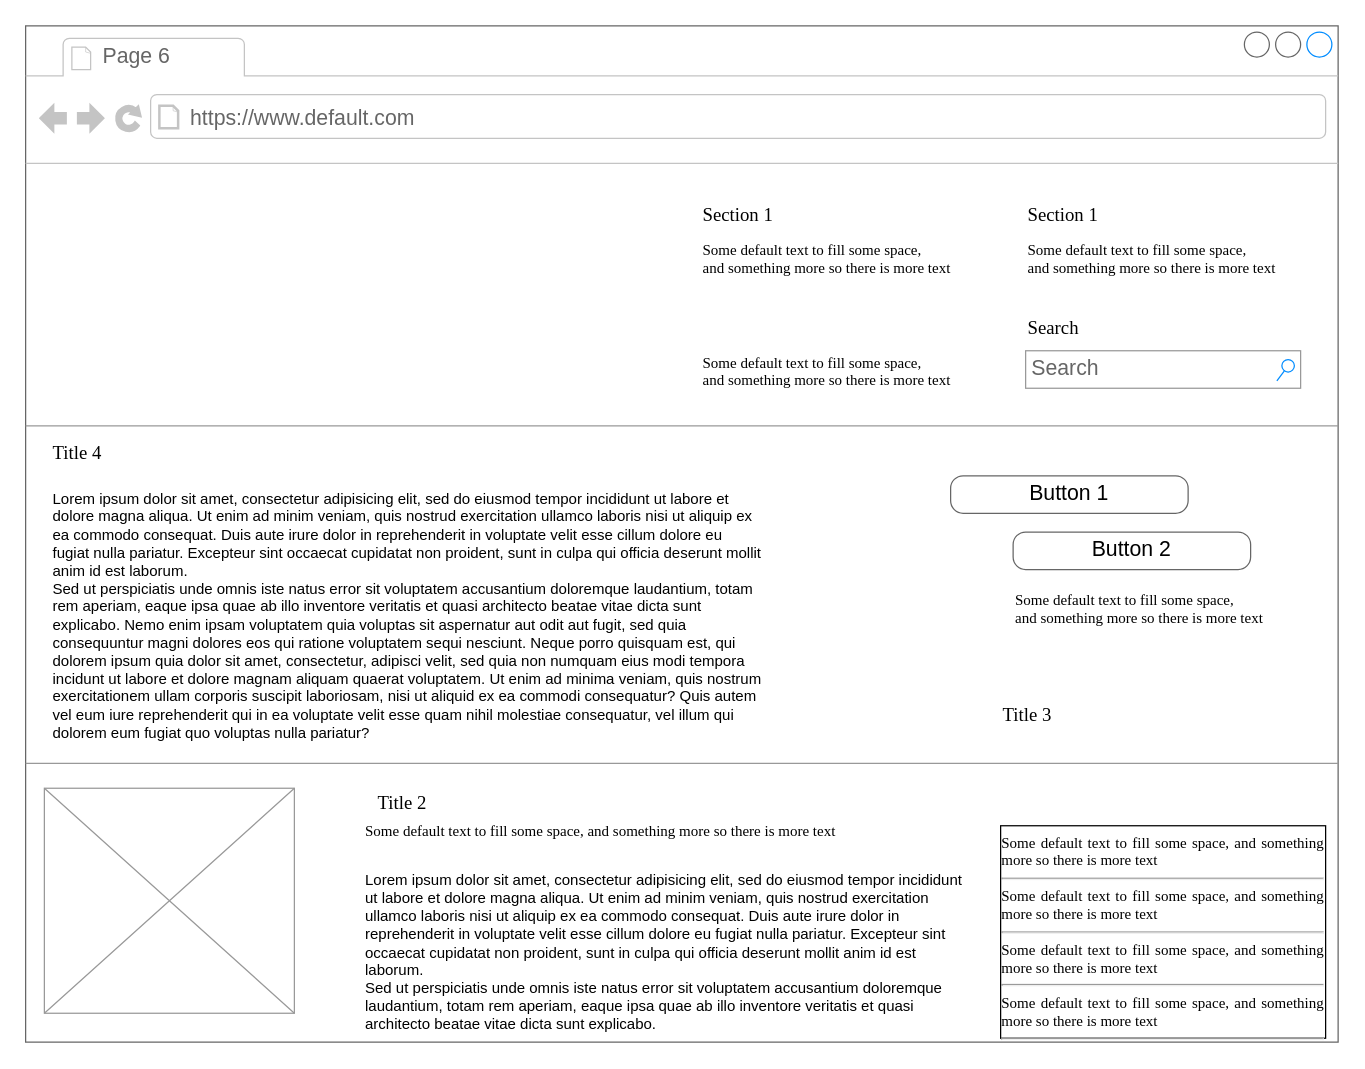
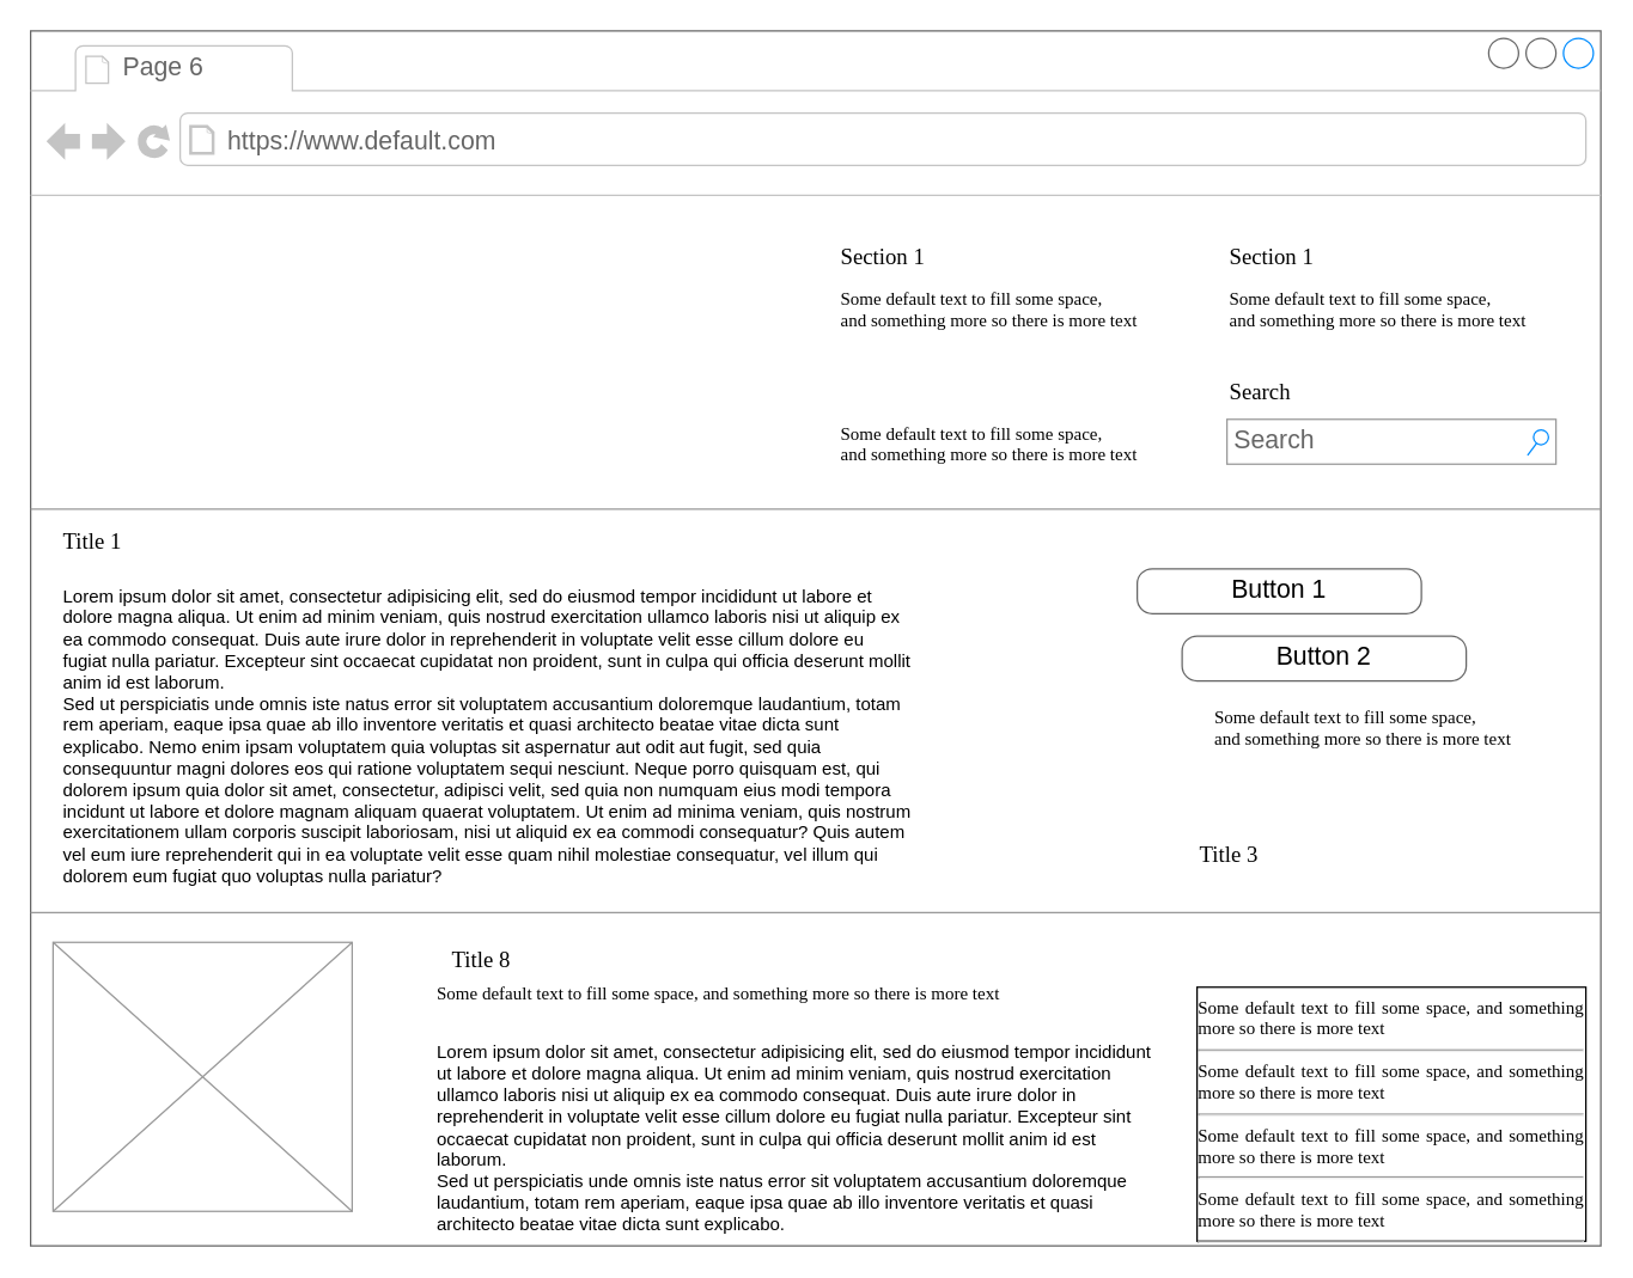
- <mxCell id="13" value="Title 4" style="text;html=1;points=[];align=left;verticalAlign=top;spacingTop=-4;fontSize=15;fontFamily=Verdana;fontColor=#000000;" parent="2" vertex="1"><mxGeometry x="20" y="330" width="170" height="30" as="geometry" /></mxCell>
+ <mxCell id="13" value="Title 1" style="text;html=1;points=[];align=left;verticalAlign=top;spacingTop=-4;fontSize=15;fontFamily=Verdana;fontColor=#000000;" parent="2" vertex="1"><mxGeometry x="20" y="330" width="170" height="30" as="geometry" /></mxCell>
- <mxCell id="16" value="Button 2" style="strokeWidth=1;shadow=0;dashed=0;align=center;html=1;shape=mxgraph.mockup.buttons.button;strokeColor=#666666;fontColor=#000000;mainText=;buttonStyle=round;fontSize=17;fontStyle=0;fillColor=none;whiteSpace=wrap;rounded=0;labelBackgroundColor=none;" parent="2" vertex="1"><mxGeometry x="790" y="405" width="190" height="30" as="geometry" /></mxCell>
+ <mxCell id="16" value="Button 2" style="strokeWidth=1;shadow=0;dashed=0;align=center;html=1;shape=mxgraph.mockup.buttons.button;strokeColor=#666666;fontColor=#000000;mainText=;buttonStyle=round;fontSize=17;fontStyle=0;fillColor=none;whiteSpace=wrap;rounded=0;labelBackgroundColor=none;" parent="2" vertex="1"><mxGeometry x="770" y="405" width="190" height="30" as="geometry" /></mxCell>
- <mxCell id="20" value="Title 2" style="text;html=1;points=[];align=left;verticalAlign=top;spacingTop=-4;fontSize=15;fontFamily=Verdana;fontColor=#000000;" parent="2" vertex="1"><mxGeometry x="280" y="610" width="170" height="30" as="geometry" /></mxCell>
+ <mxCell id="20" value="Title 8" style="text;html=1;points=[];align=left;verticalAlign=top;spacingTop=-4;fontSize=15;fontFamily=Verdana;fontColor=#000000;" parent="2" vertex="1"><mxGeometry x="280" y="610" width="170" height="30" as="geometry" /></mxCell>
